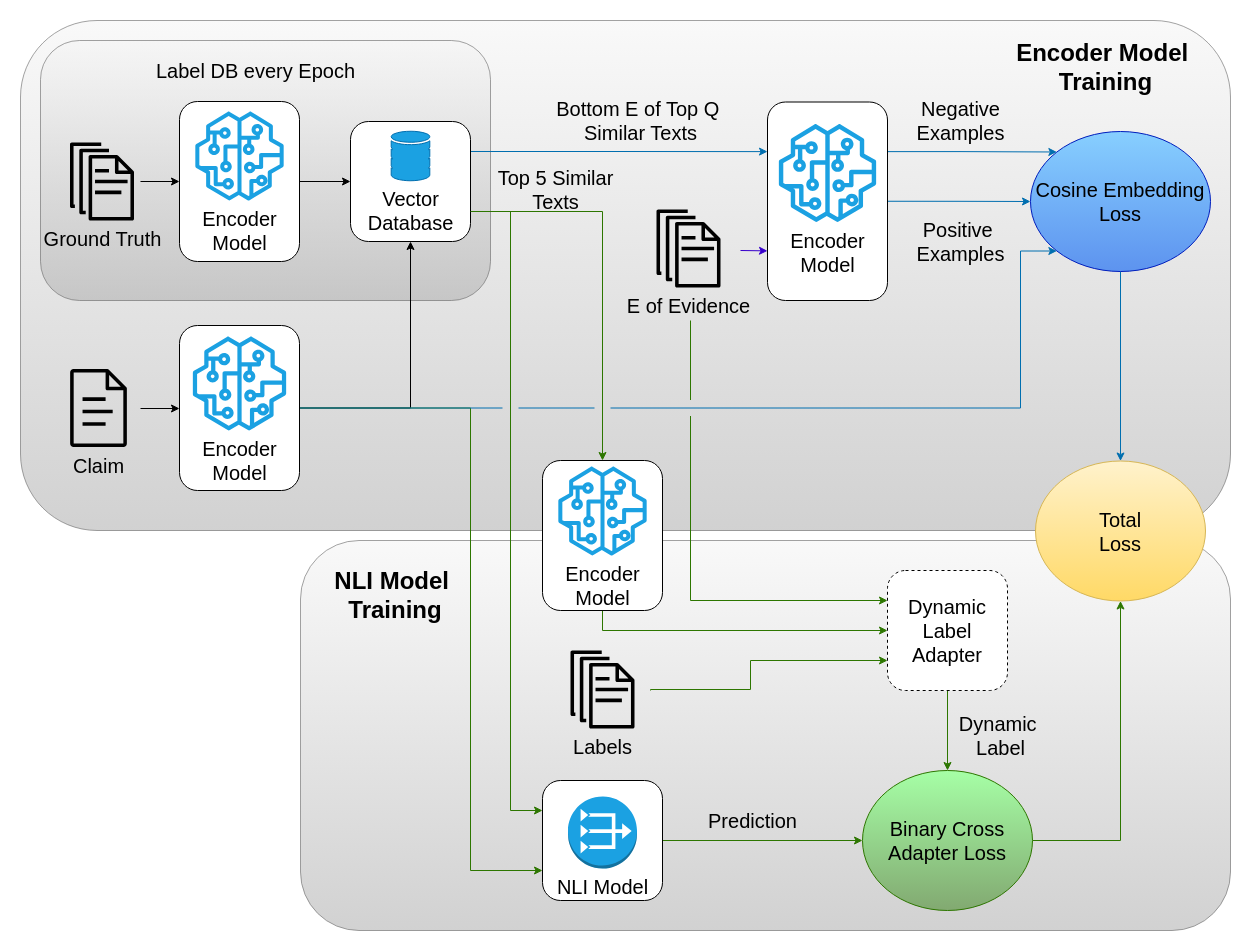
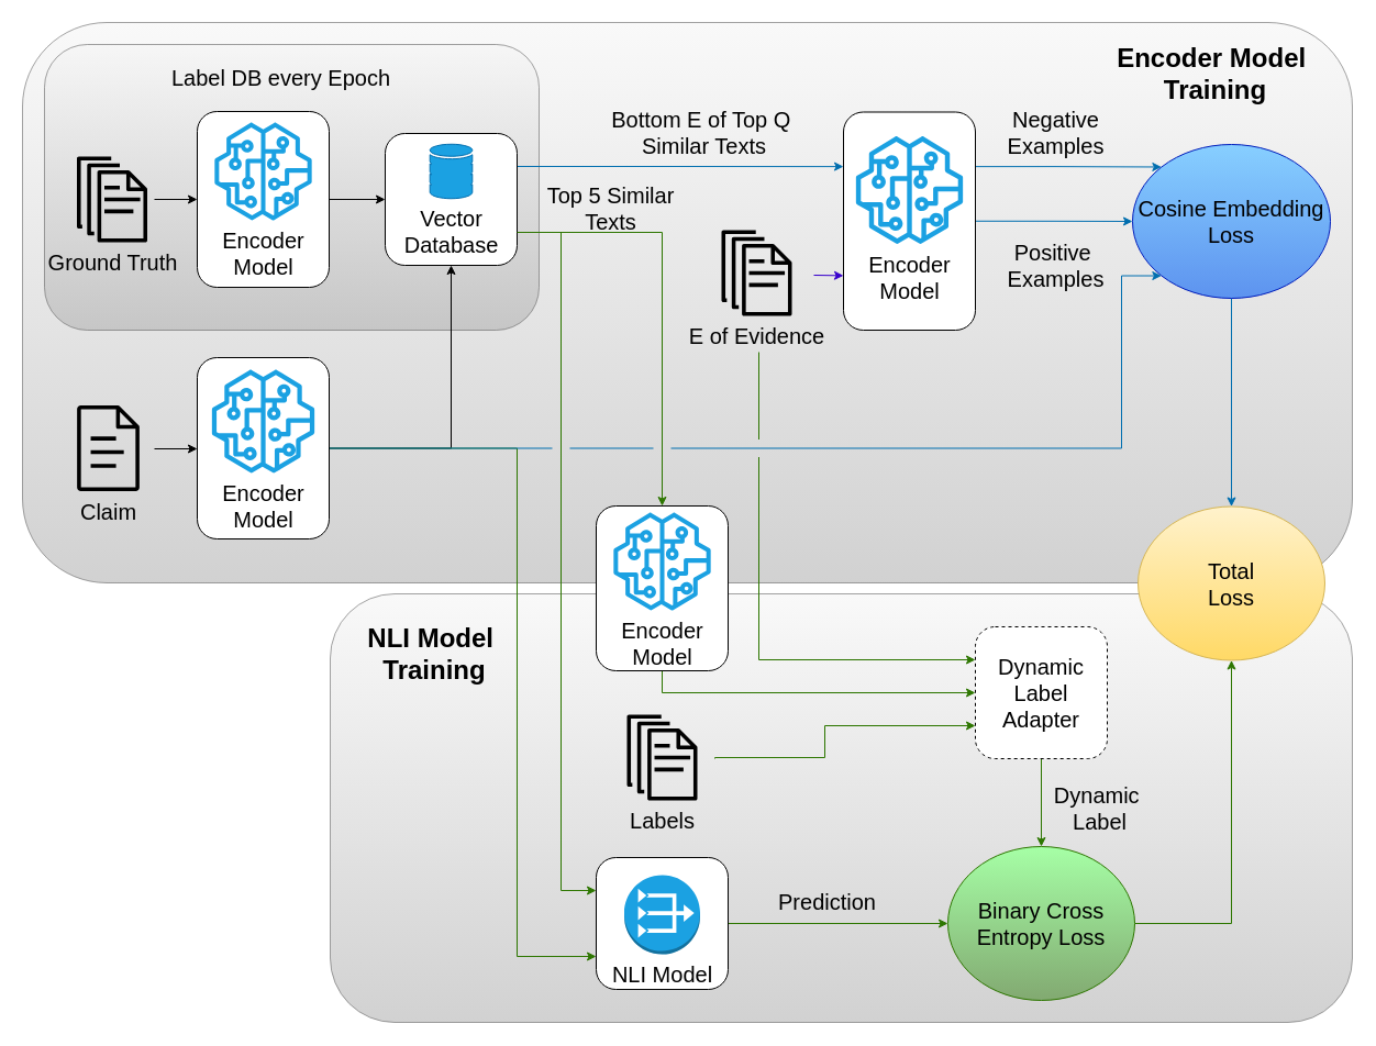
- <mxCell id="38" value="&lt;div style=&quot;font-size: 20px;&quot;&gt;&lt;font style=&quot;font-size: 20px;&quot; color=&quot;#000000&quot;&gt;Binary Cross&lt;/font&gt;&lt;/div&gt;&lt;div style=&quot;font-size: 20px;&quot;&gt;&lt;font style=&quot;font-size: 20px;&quot; color=&quot;#000000&quot;&gt;&lt;font style=&quot;font-size: 20px;&quot;&gt;Adapter Loss&lt;/font&gt;&lt;font style=&quot;font-size: 20px;&quot;&gt;&lt;br&gt;&lt;/font&gt;&lt;/font&gt;&lt;/div&gt;" style="ellipse;whiteSpace=wrap;html=1;fillColor=#82A971;strokeColor=#2D7600;fontColor=#ffffff;gradientColor=#A6FFA6;gradientDirection=north;" parent="1" vertex="1"><mxGeometry x="862" y="770" width="170" height="140" as="geometry" /></mxCell>
+ <mxCell id="38" value="&lt;div style=&quot;font-size: 20px;&quot;&gt;&lt;font style=&quot;font-size: 20px;&quot; color=&quot;#000000&quot;&gt;Binary Cross&lt;/font&gt;&lt;/div&gt;&lt;div style=&quot;font-size: 20px;&quot;&gt;&lt;font style=&quot;font-size: 20px;&quot; color=&quot;#000000&quot;&gt;&lt;font style=&quot;font-size: 20px;&quot;&gt;Entropy Loss&lt;/font&gt;&lt;font style=&quot;font-size: 20px;&quot;&gt;&lt;br&gt;&lt;/font&gt;&lt;/font&gt;&lt;/div&gt;" style="ellipse;whiteSpace=wrap;html=1;fillColor=#82A971;strokeColor=#2D7600;fontColor=#ffffff;gradientColor=#A6FFA6;gradientDirection=north;" parent="1" vertex="1"><mxGeometry x="862" y="770" width="170" height="140" as="geometry" /></mxCell>
